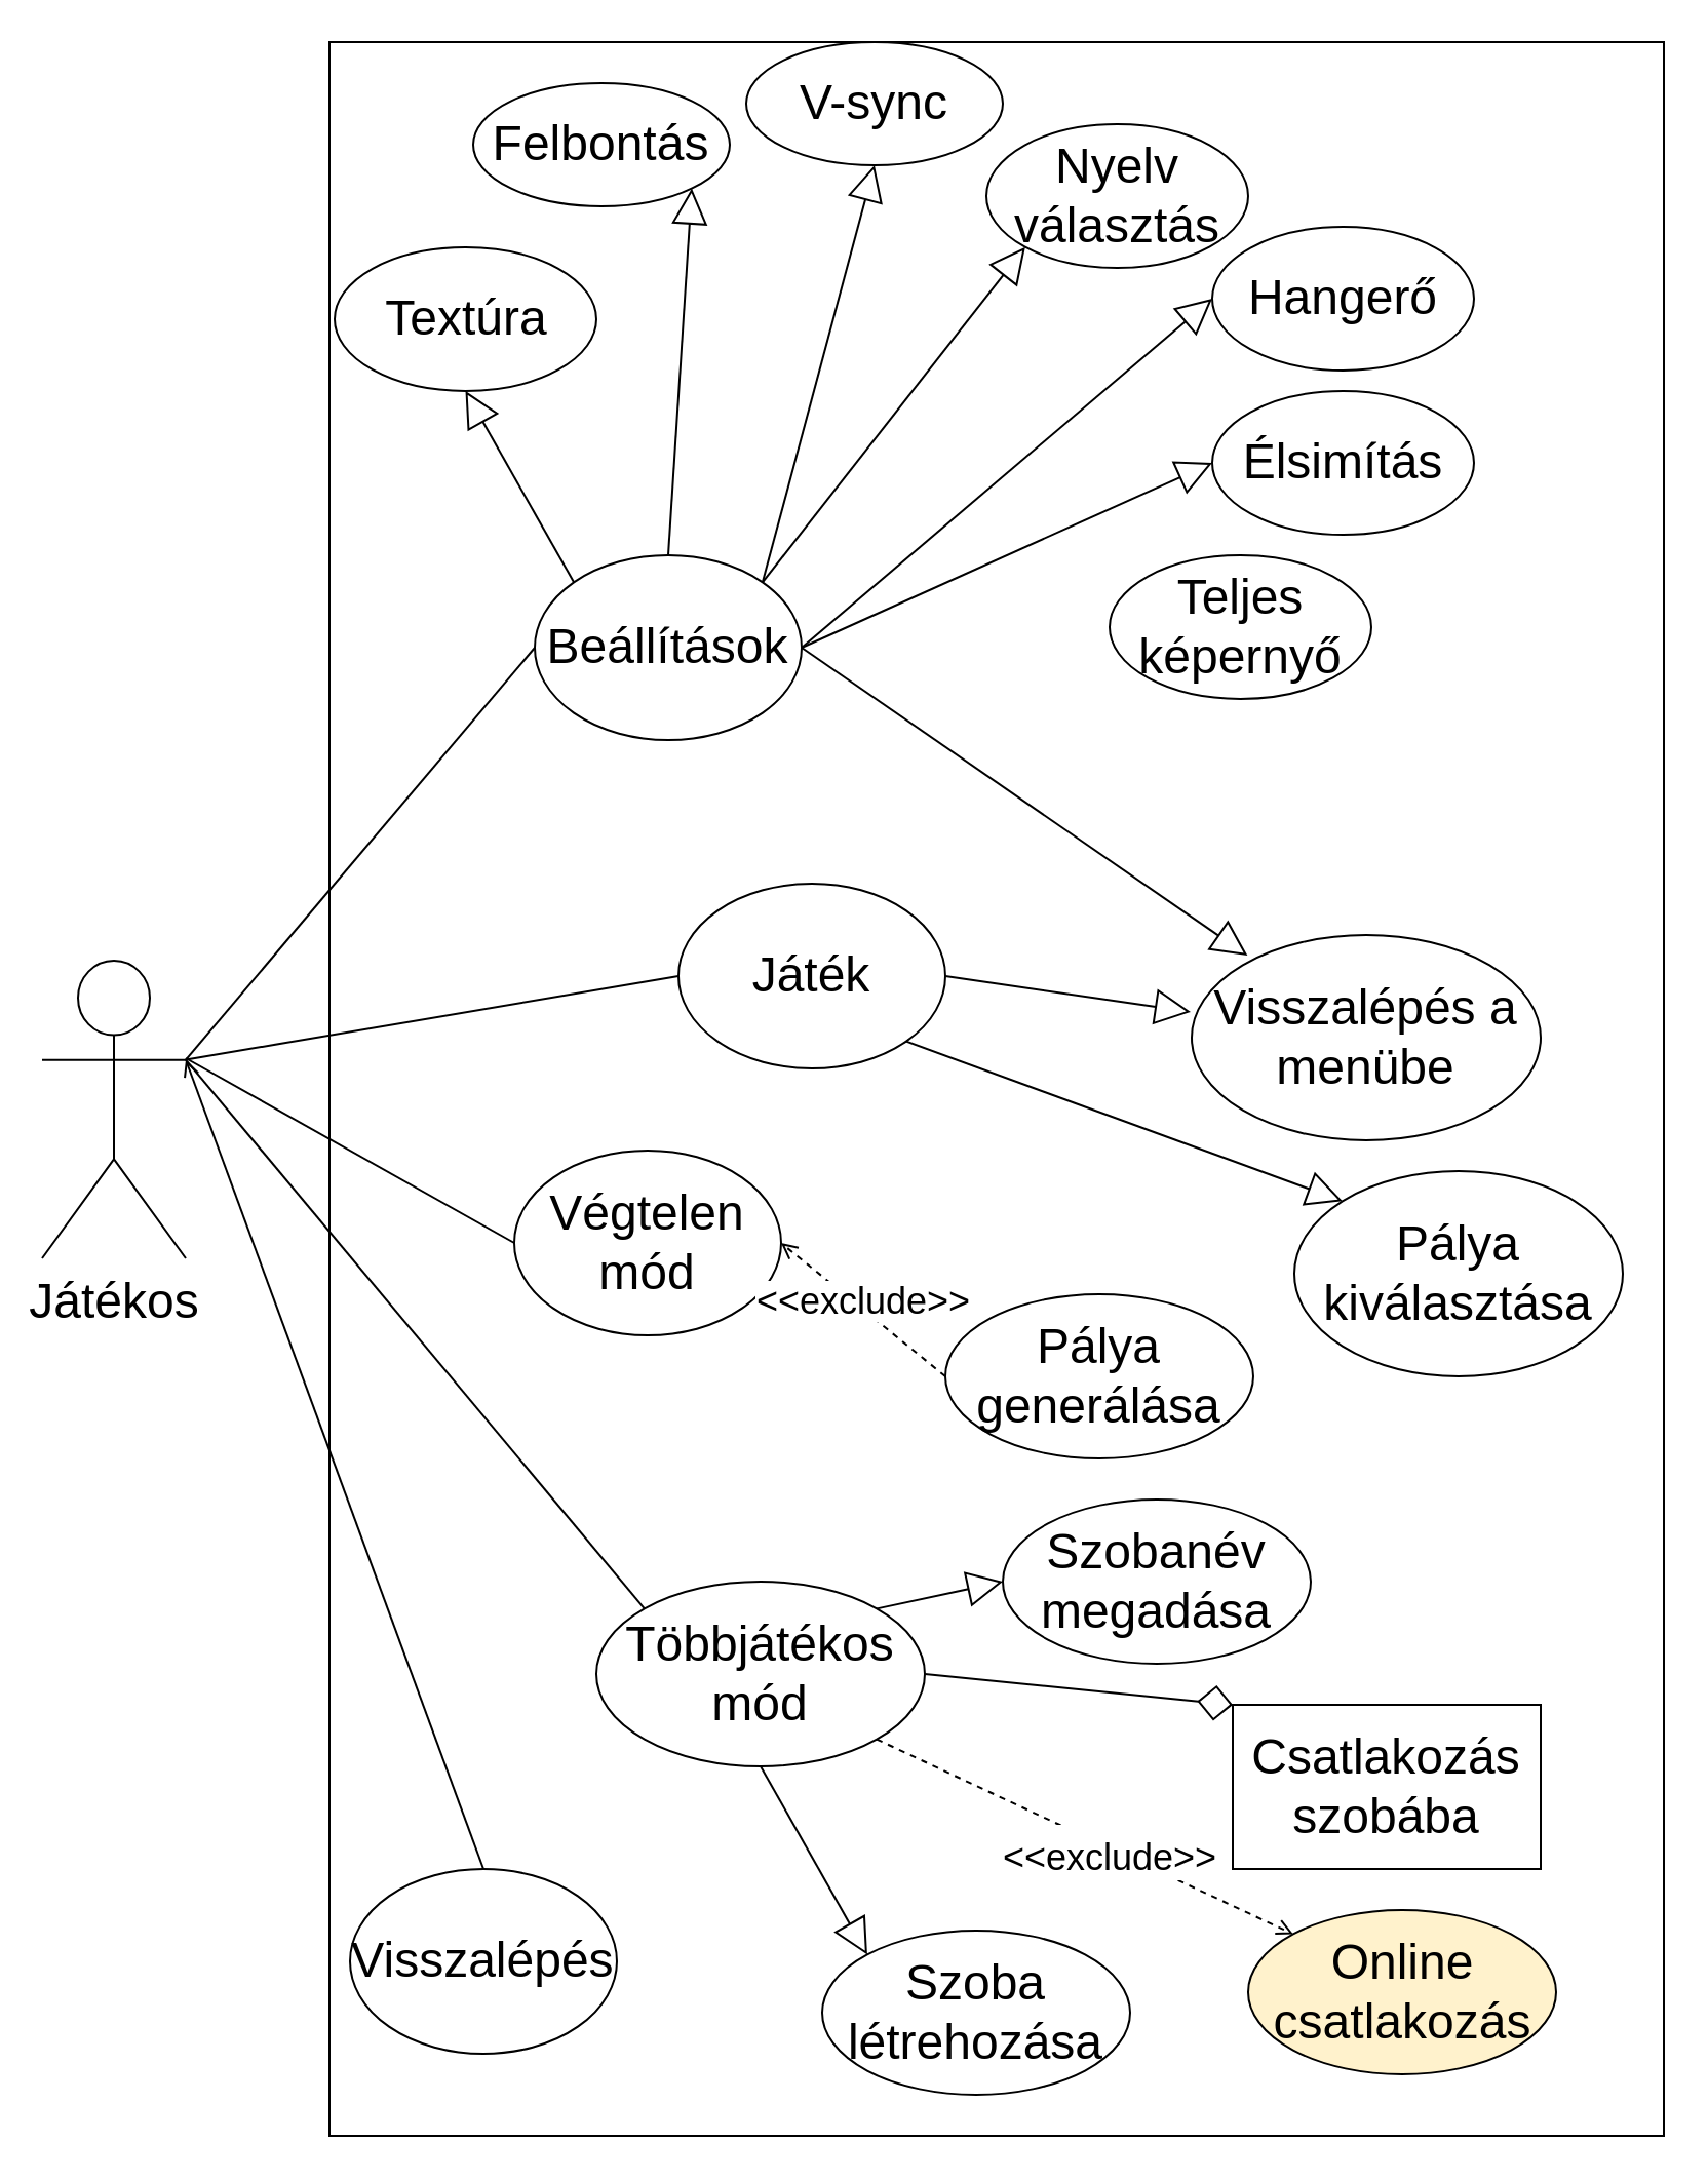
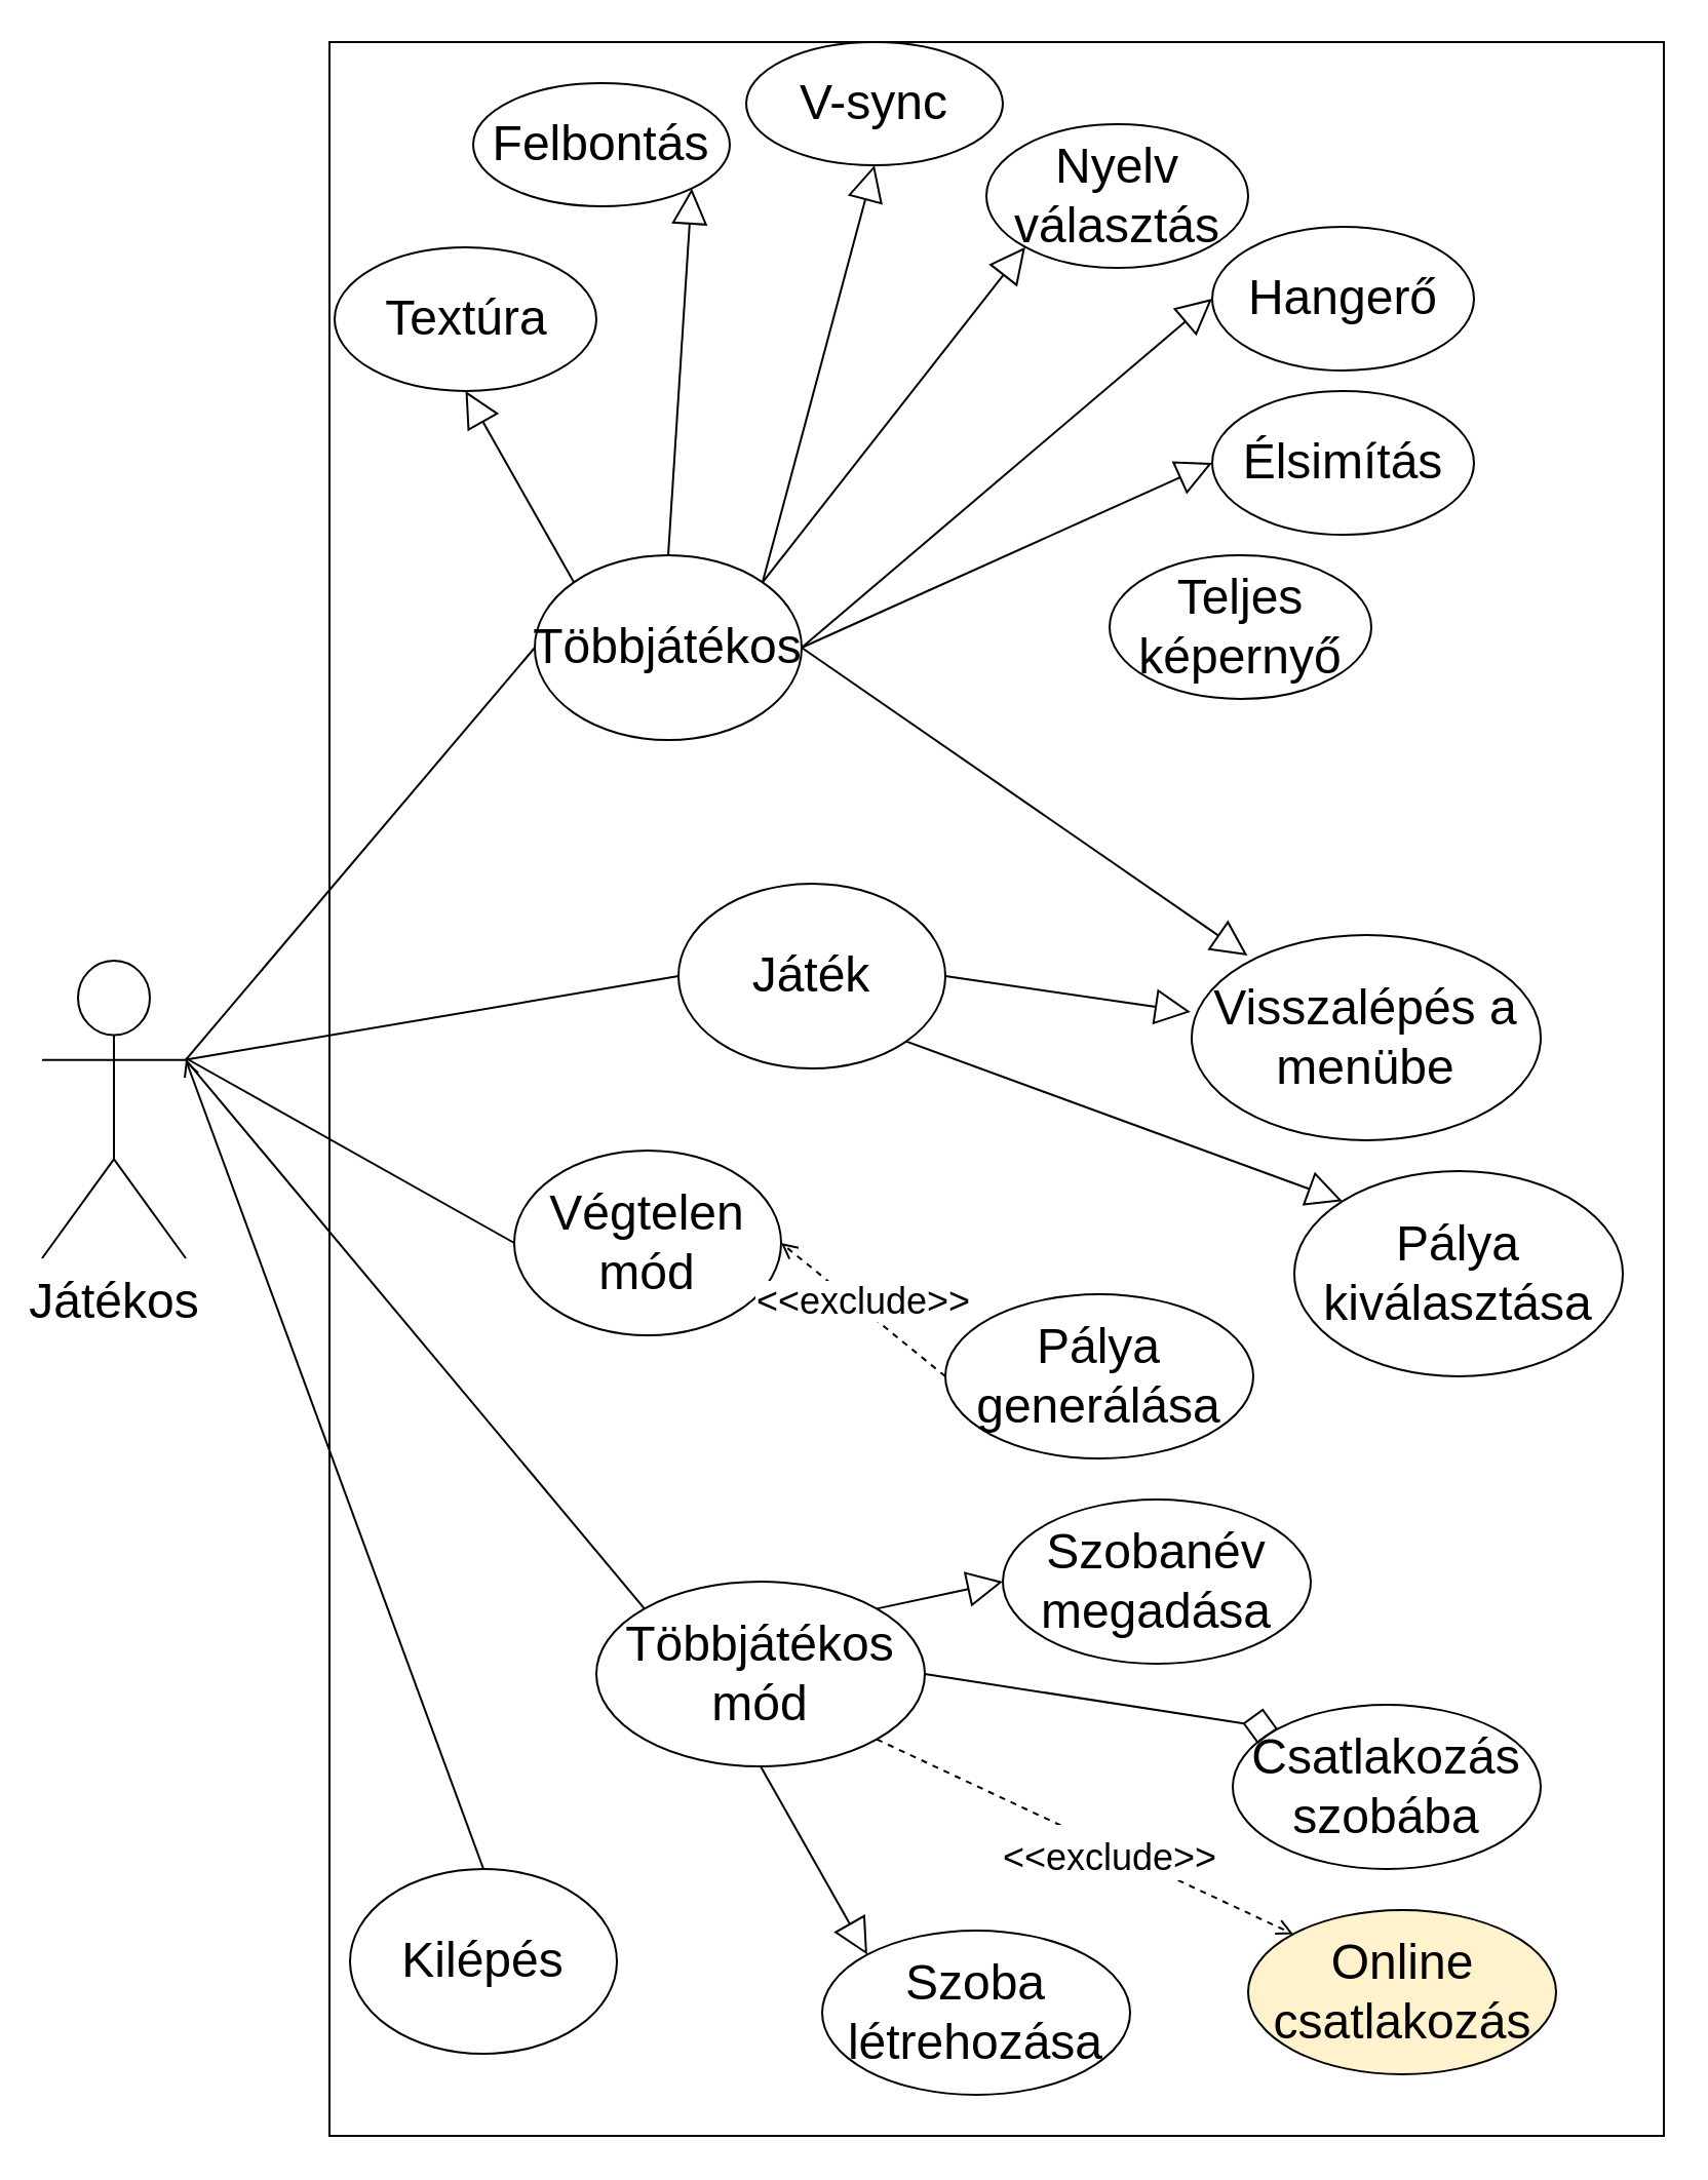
- <mxCell id="4" value="Beállítások" style="ellipse;whiteSpace=wrap;html=1;fontSize=24;" vertex="1" parent="1"><mxGeometry x="260" y="270" width="130" height="90" as="geometry" /></mxCell>
+ <mxCell id="4" value="Többjátékos" style="ellipse;whiteSpace=wrap;html=1;fontSize=24;" vertex="1" parent="1"><mxGeometry x="260" y="270" width="130" height="90" as="geometry" /></mxCell>
- <mxCell id="10" value="Csatlakozás szobába" style="whiteSpace=wrap;html=1;fontSize=24;rounded=0;" vertex="1" parent="1"><mxGeometry x="600" y="830" width="150" height="80" as="geometry" /></mxCell>
+ <mxCell id="10" value="Csatlakozás szobába" style="ellipse;whiteSpace=wrap;html=1;fontSize=24;" vertex="1" parent="1"><mxGeometry x="600" y="830" width="150" height="80" as="geometry" /></mxCell>
- <mxCell id="8" value="Visszalépés" style="ellipse;whiteSpace=wrap;html=1;fontSize=24;" vertex="1" parent="1"><mxGeometry x="170" y="910" width="130" height="90" as="geometry" /></mxCell>
+ <mxCell id="8" value="Kilépés" style="ellipse;whiteSpace=wrap;html=1;fontSize=24;" vertex="1" parent="1"><mxGeometry x="170" y="910" width="130" height="90" as="geometry" /></mxCell>
